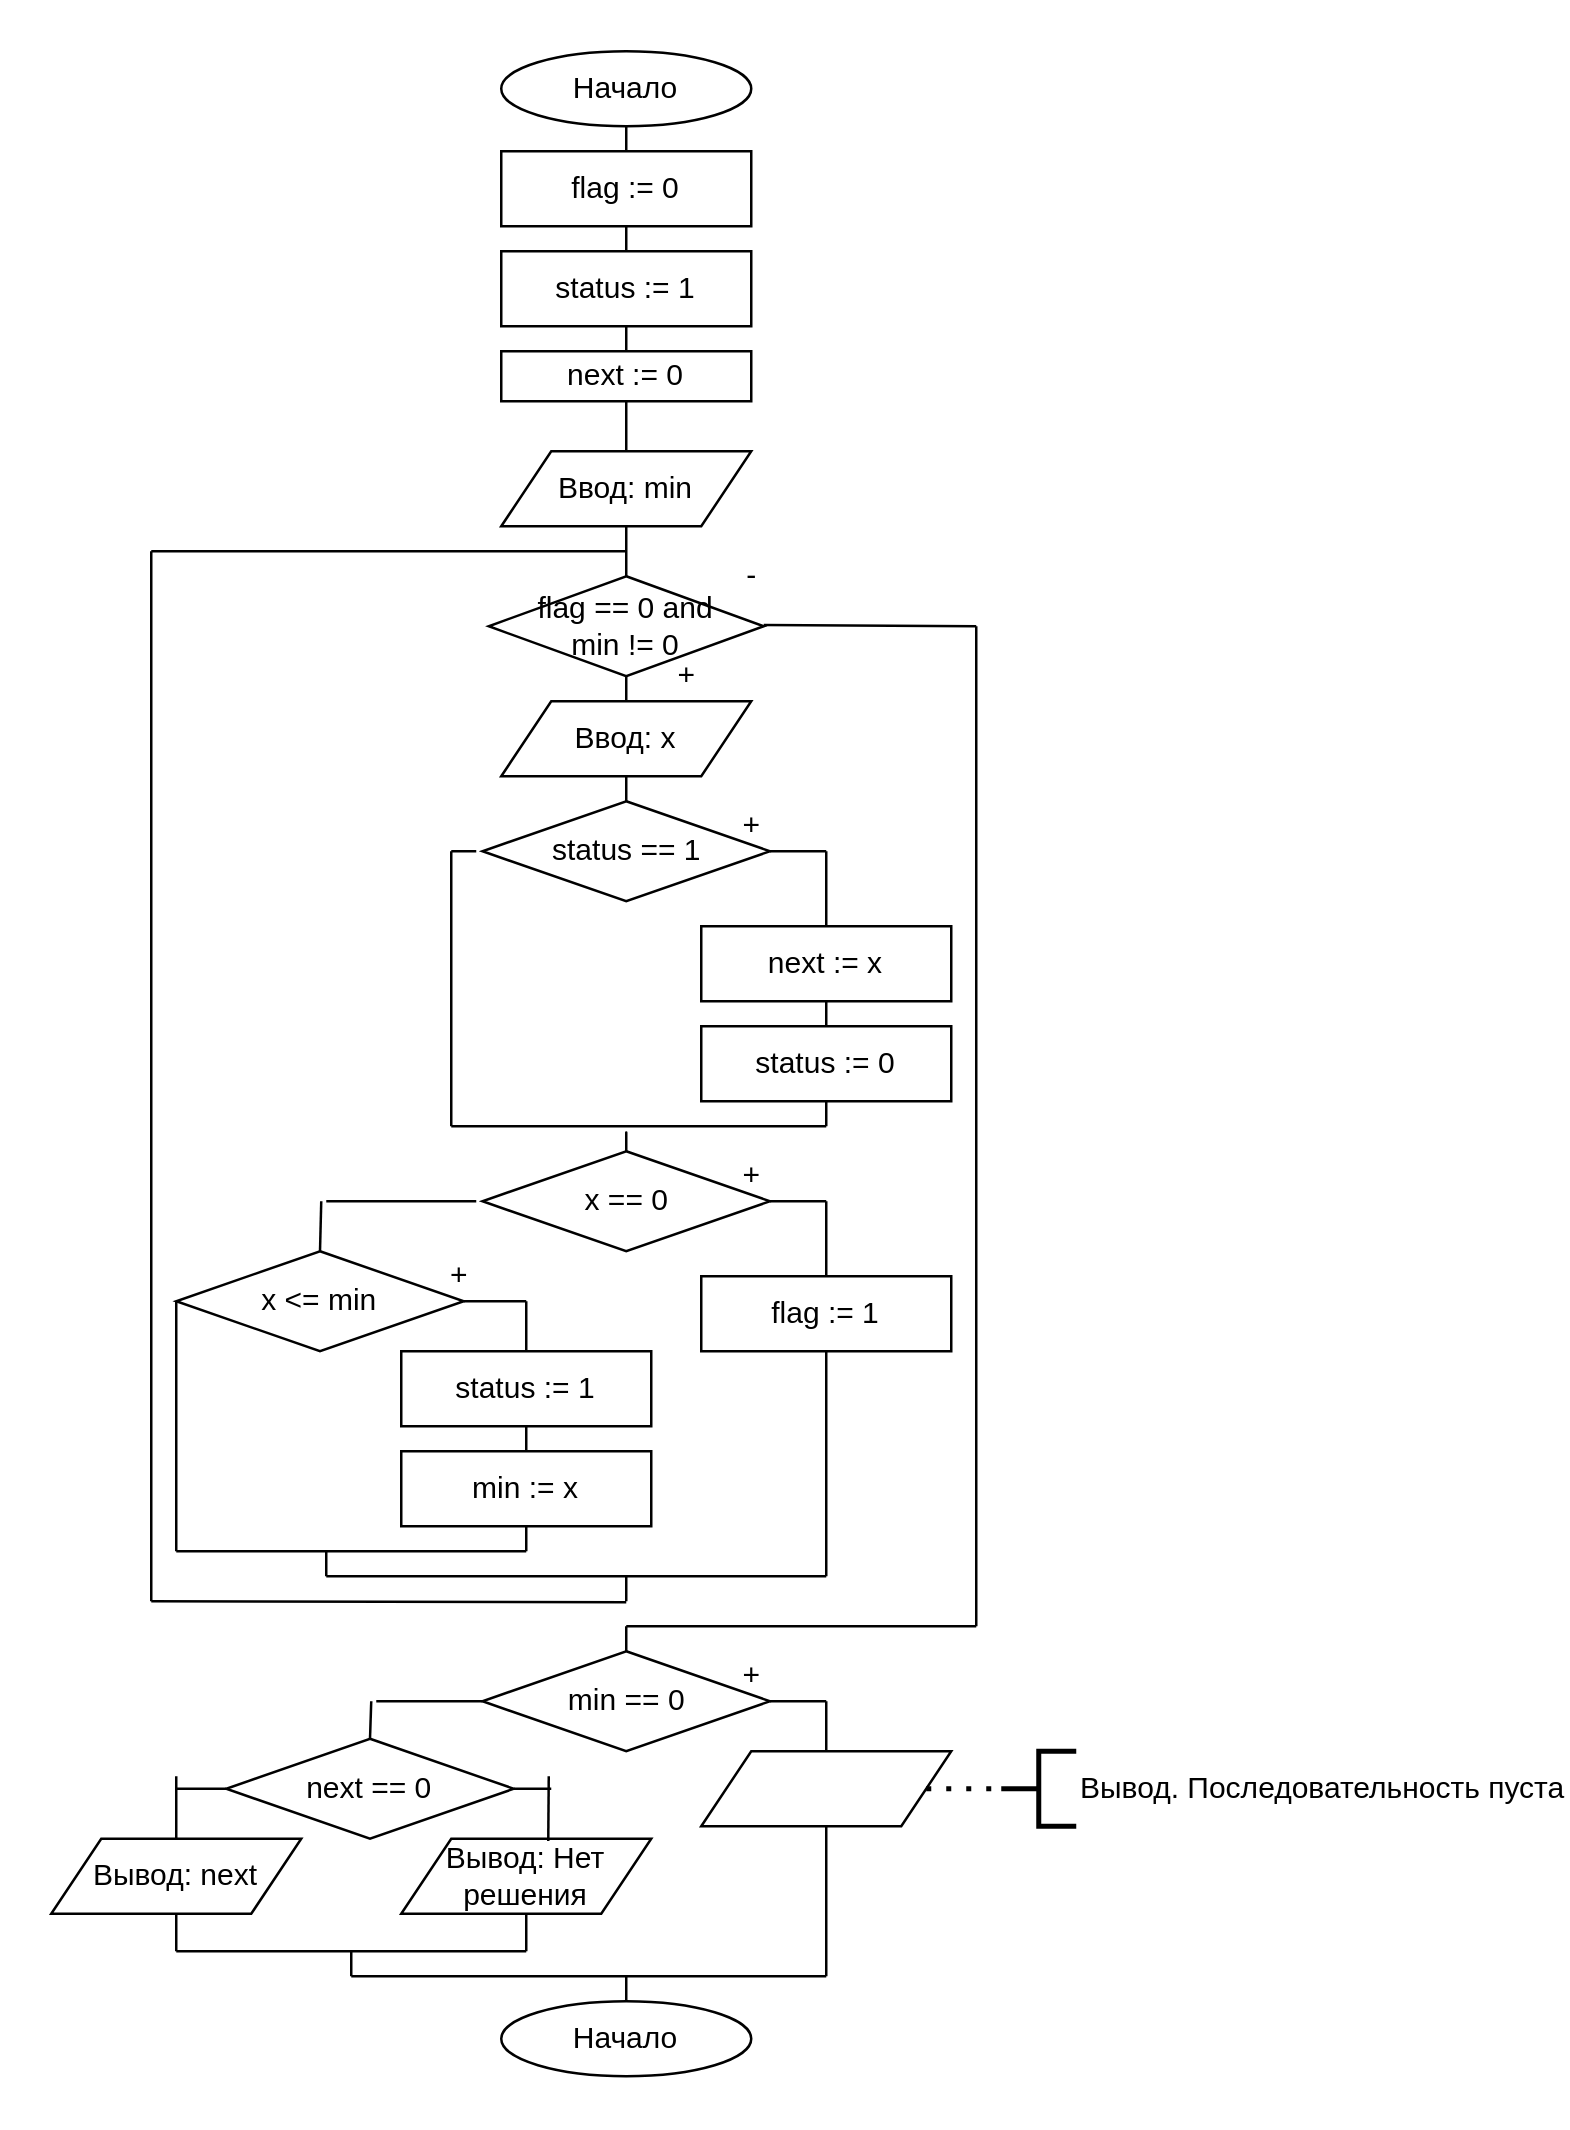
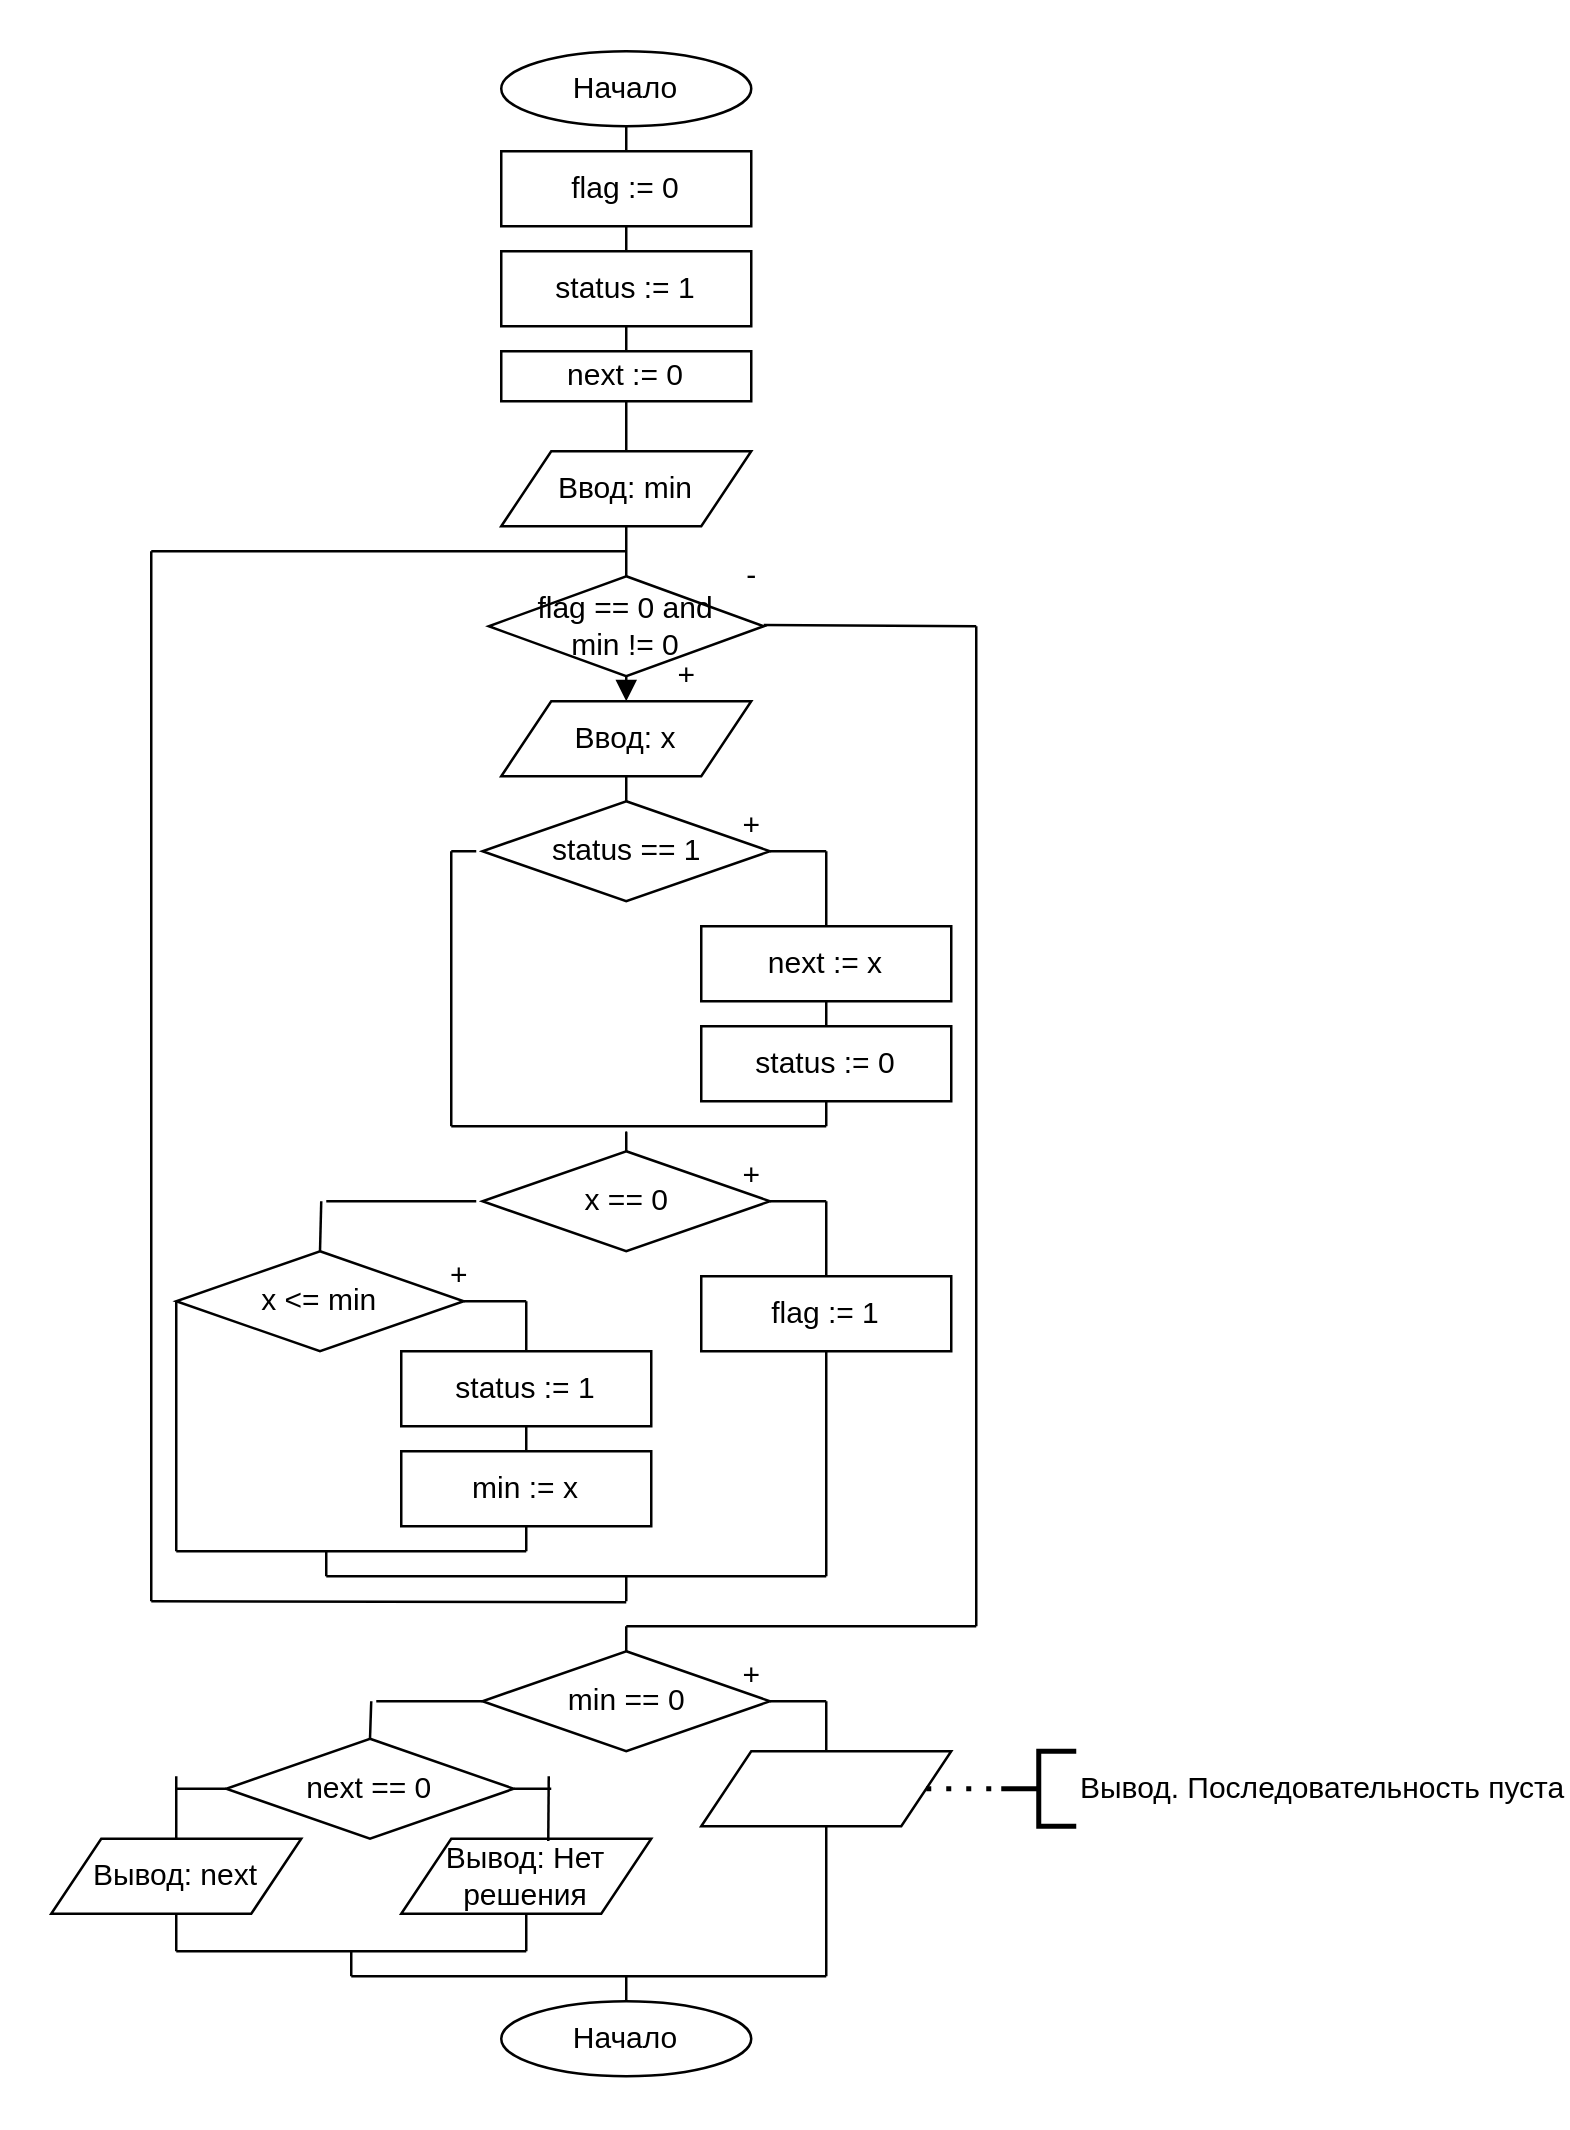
- <mxCell id="22" value="" style="endArrow=none;html=1;exitX=0.5;exitY=1;exitDx=0;exitDy=0;entryX=0.5;entryY=0;entryDx=0;entryDy=0;" edge="1" parent="1" source="7" target="8"><mxGeometry width="50" height="50" relative="1" as="geometry"><mxPoint x="250" y="290" as="sourcePoint" /><mxPoint x="300" y="240" as="targetPoint" /></mxGeometry></mxCell>
+ <mxCell id="22" value="" style="endArrow=block;html=1;exitX=0.5;exitY=1;exitDx=0;exitDy=0;entryX=0.5;entryY=0;entryDx=0;entryDy=0;" edge="1" parent="1" source="7" target="8"><mxGeometry width="50" height="50" relative="1" as="geometry"><mxPoint x="250" y="290" as="sourcePoint" /><mxPoint x="300" y="240" as="targetPoint" /></mxGeometry></mxCell>
